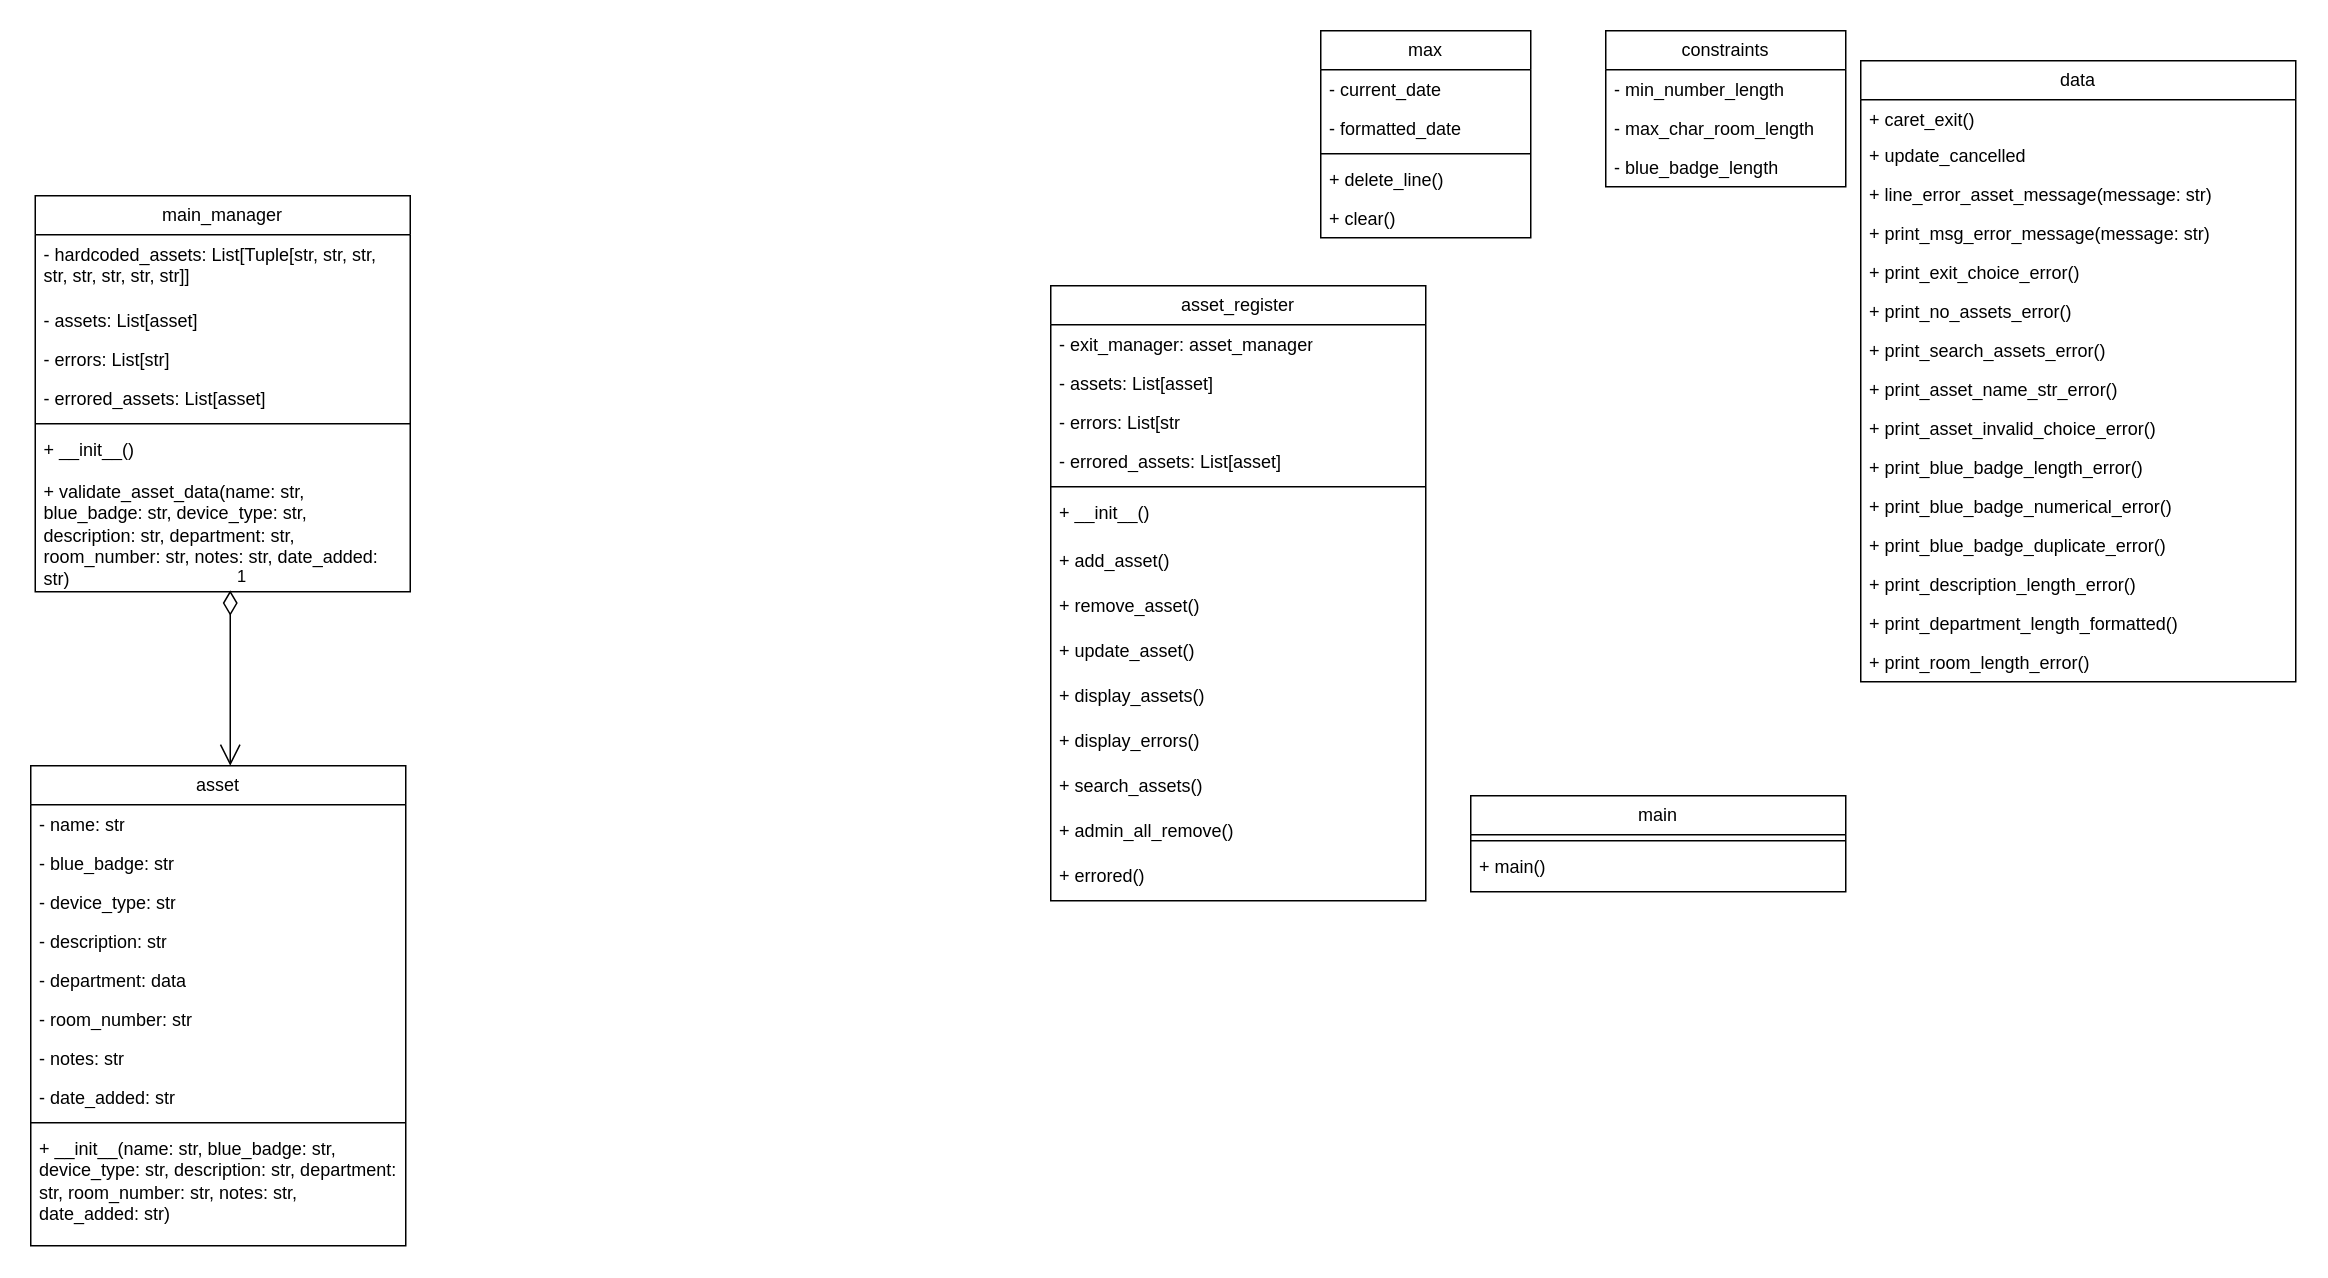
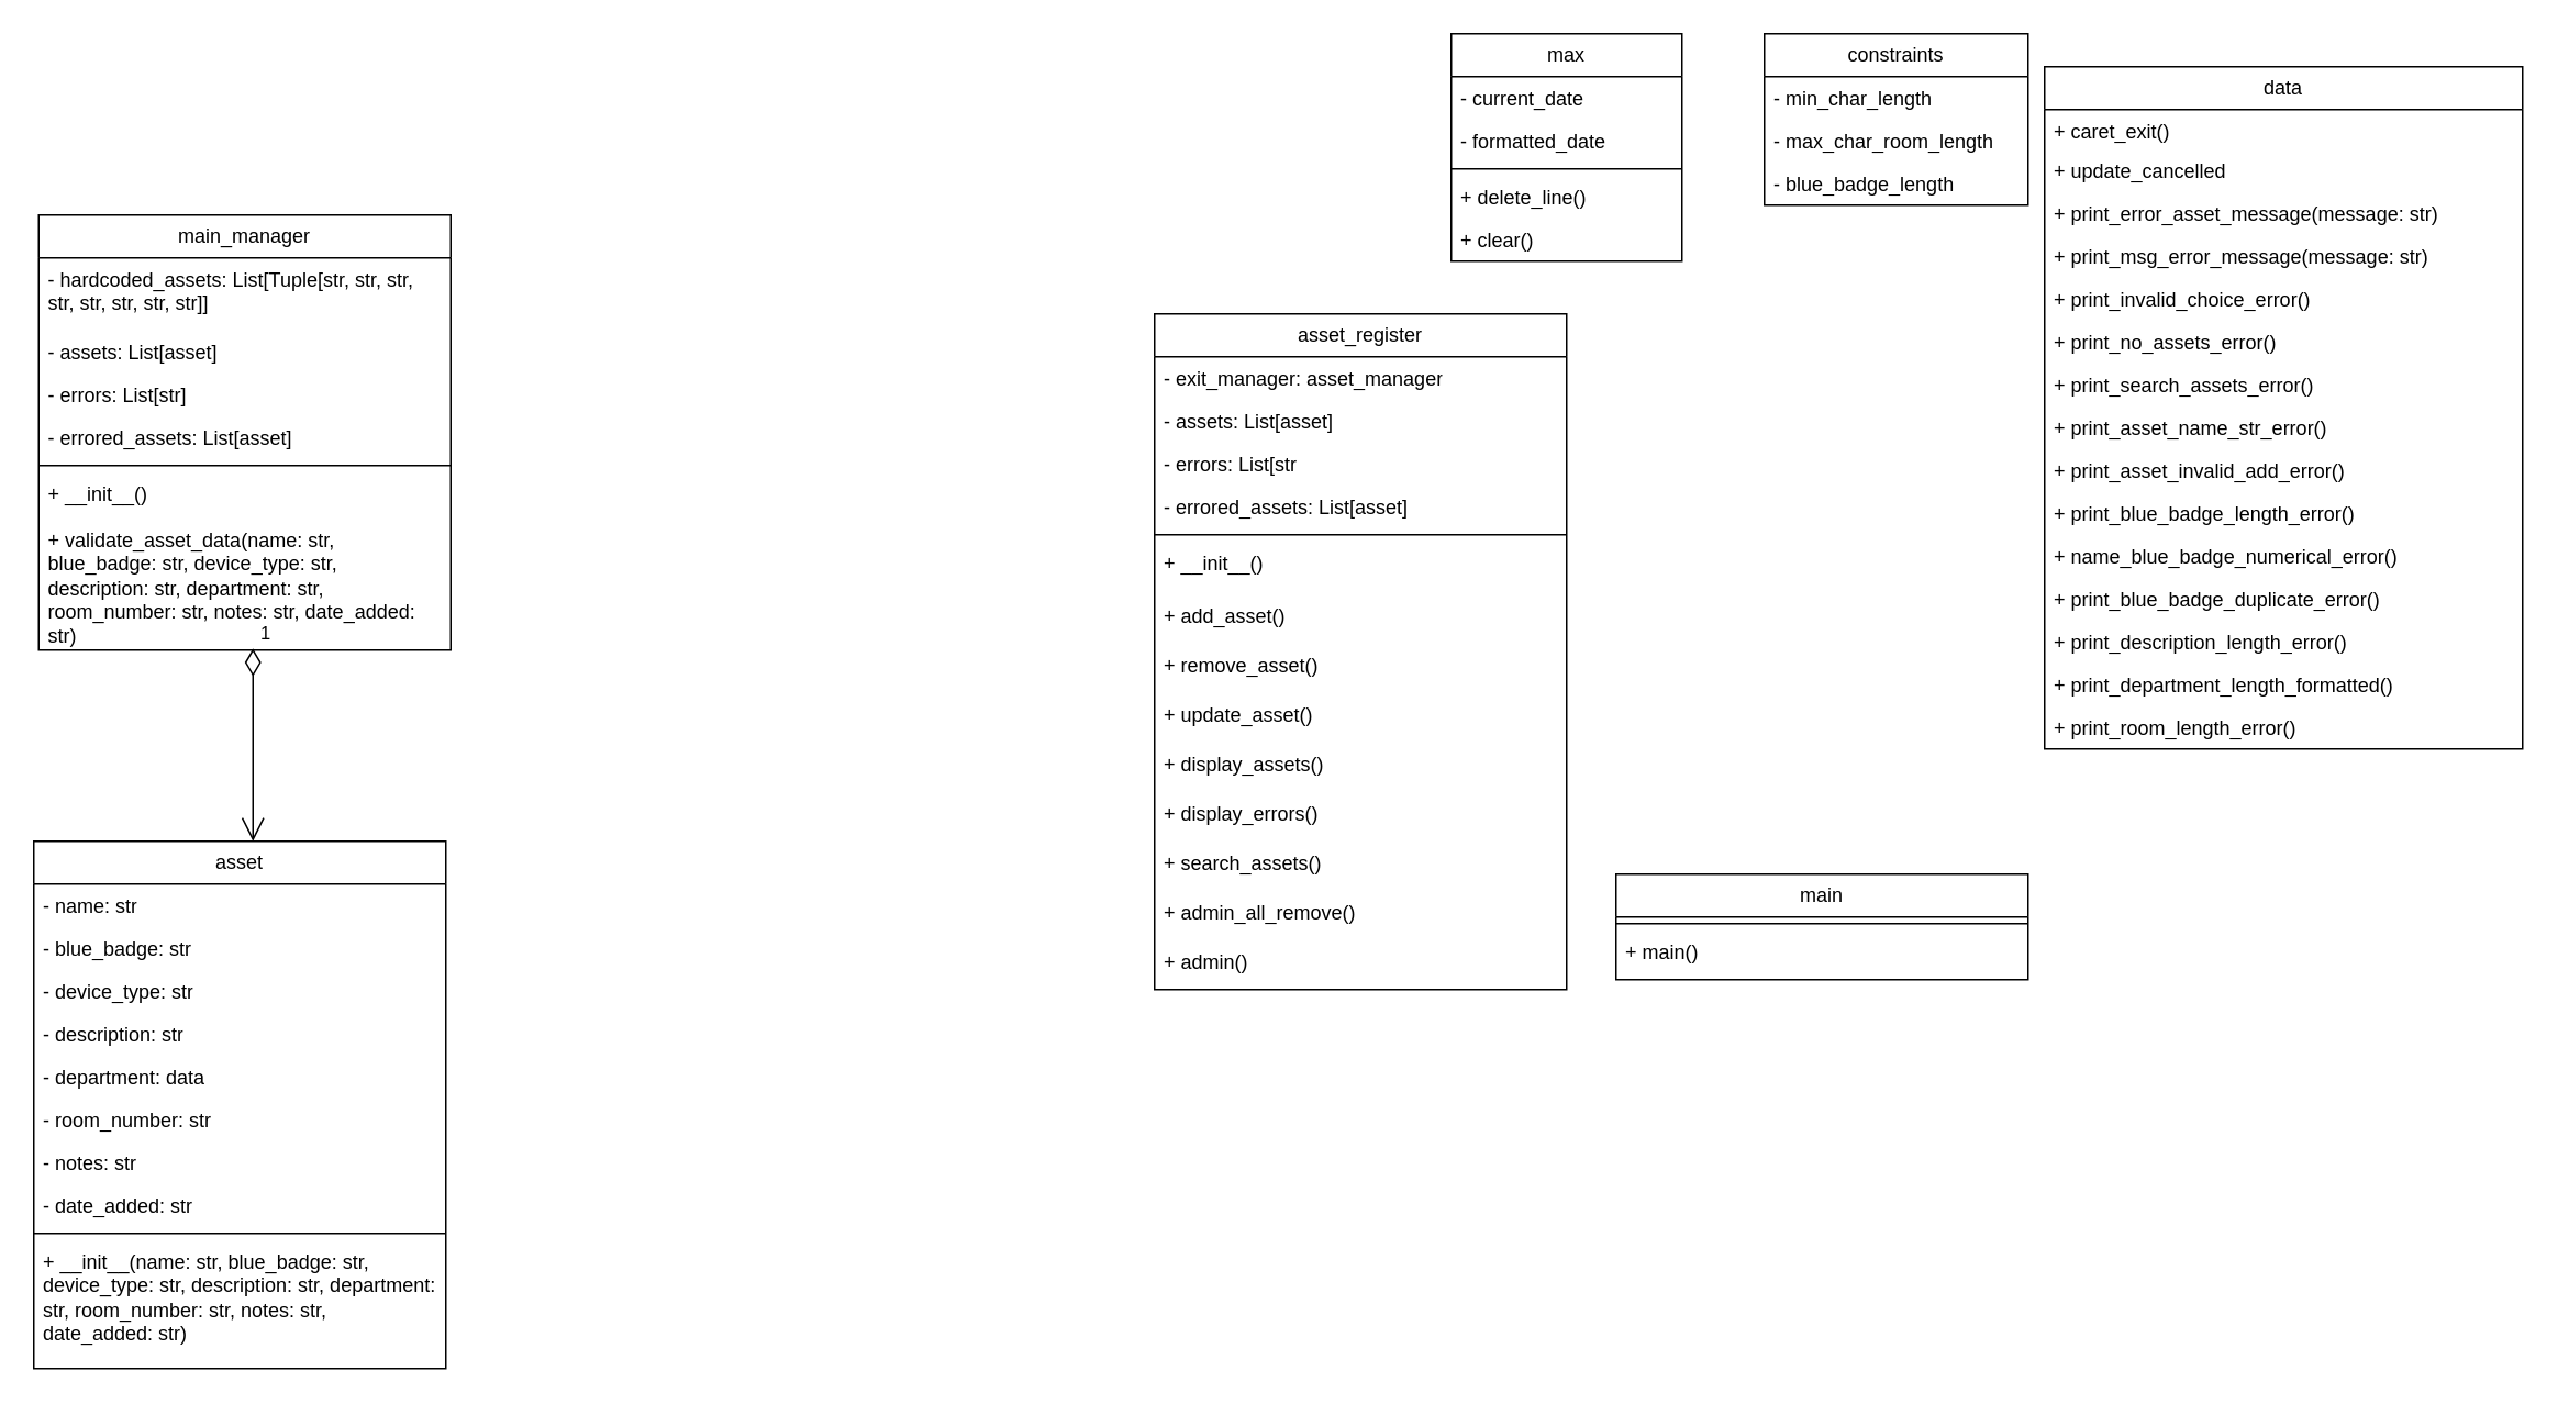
- <mxCell id="9" value="&lt;div&gt;- min_number_length&lt;/div&gt;" style="text;strokeColor=none;fillColor=none;align=left;verticalAlign=top;spacingLeft=4;spacingRight=4;overflow=hidden;rotatable=0;points=[[0,0.5],[1,0.5]];portConstraint=eastwest;whiteSpace=wrap;html=1;" vertex="1" parent="8"><mxGeometry y="26" width="160" height="26" as="geometry" /></mxCell>
+ <mxCell id="9" value="&lt;div&gt;- min_char_length&lt;/div&gt;" style="text;strokeColor=none;fillColor=none;align=left;verticalAlign=top;spacingLeft=4;spacingRight=4;overflow=hidden;rotatable=0;points=[[0,0.5],[1,0.5]];portConstraint=eastwest;whiteSpace=wrap;html=1;" vertex="1" parent="8"><mxGeometry y="26" width="160" height="26" as="geometry" /></mxCell>
- <mxCell id="15" value="+ line_error_asset_message(message: str)" style="text;strokeColor=none;fillColor=none;align=left;verticalAlign=top;spacingLeft=4;spacingRight=4;overflow=hidden;rotatable=0;points=[[0,0.5],[1,0.5]];portConstraint=eastwest;whiteSpace=wrap;html=1;perimeterSpacing=8;" vertex="1" parent="12"><mxGeometry y="76" width="290" height="26" as="geometry" /></mxCell>
+ <mxCell id="15" value="+ print_error_asset_message(message: str)" style="text;strokeColor=none;fillColor=none;align=left;verticalAlign=top;spacingLeft=4;spacingRight=4;overflow=hidden;rotatable=0;points=[[0,0.5],[1,0.5]];portConstraint=eastwest;whiteSpace=wrap;html=1;perimeterSpacing=8;" vertex="1" parent="12"><mxGeometry y="76" width="290" height="26" as="geometry" /></mxCell>
- <mxCell id="17" value="+ print_exit_choice_error()" style="text;strokeColor=none;fillColor=none;align=left;verticalAlign=top;spacingLeft=4;spacingRight=4;overflow=hidden;rotatable=0;points=[[0,0.5],[1,0.5]];portConstraint=eastwest;whiteSpace=wrap;html=1;perimeterSpacing=8;" vertex="1" parent="12"><mxGeometry y="128" width="290" height="26" as="geometry" /></mxCell>
+ <mxCell id="17" value="+ print_invalid_choice_error()" style="text;strokeColor=none;fillColor=none;align=left;verticalAlign=top;spacingLeft=4;spacingRight=4;overflow=hidden;rotatable=0;points=[[0,0.5],[1,0.5]];portConstraint=eastwest;whiteSpace=wrap;html=1;perimeterSpacing=8;" vertex="1" parent="12"><mxGeometry y="128" width="290" height="26" as="geometry" /></mxCell>
- <mxCell id="21" value="+ print_asset_invalid_choice_error() " style="text;strokeColor=none;fillColor=none;align=left;verticalAlign=top;spacingLeft=4;spacingRight=4;overflow=hidden;rotatable=0;points=[[0,0.5],[1,0.5]];portConstraint=eastwest;whiteSpace=wrap;html=1;perimeterSpacing=8;" vertex="1" parent="12"><mxGeometry y="232" width="290" height="26" as="geometry" /></mxCell>
+ <mxCell id="21" value="+ print_asset_invalid_add_error() " style="text;strokeColor=none;fillColor=none;align=left;verticalAlign=top;spacingLeft=4;spacingRight=4;overflow=hidden;rotatable=0;points=[[0,0.5],[1,0.5]];portConstraint=eastwest;whiteSpace=wrap;html=1;perimeterSpacing=8;" vertex="1" parent="12"><mxGeometry y="232" width="290" height="26" as="geometry" /></mxCell>
- <mxCell id="23" value="+ print_blue_badge_numerical_error()" style="text;strokeColor=none;fillColor=none;align=left;verticalAlign=top;spacingLeft=4;spacingRight=4;overflow=hidden;rotatable=0;points=[[0,0.5],[1,0.5]];portConstraint=eastwest;whiteSpace=wrap;html=1;perimeterSpacing=8;" vertex="1" parent="12"><mxGeometry y="284" width="290" height="26" as="geometry" /></mxCell>
+ <mxCell id="23" value="+ name_blue_badge_numerical_error()" style="text;strokeColor=none;fillColor=none;align=left;verticalAlign=top;spacingLeft=4;spacingRight=4;overflow=hidden;rotatable=0;points=[[0,0.5],[1,0.5]];portConstraint=eastwest;whiteSpace=wrap;html=1;perimeterSpacing=8;" vertex="1" parent="12"><mxGeometry y="284" width="290" height="26" as="geometry" /></mxCell>
- <mxCell id="61" value="+ errored()  " style="text;strokeColor=none;fillColor=none;align=left;verticalAlign=top;spacingLeft=4;spacingRight=4;overflow=hidden;rotatable=0;points=[[0,0.5],[1,0.5]];portConstraint=eastwest;whiteSpace=wrap;html=1;glass=0;rounded=0;" vertex="1" parent="47"><mxGeometry y="380" width="250" height="30" as="geometry" /></mxCell>
+ <mxCell id="61" value="+ admin()  " style="text;strokeColor=none;fillColor=none;align=left;verticalAlign=top;spacingLeft=4;spacingRight=4;overflow=hidden;rotatable=0;points=[[0,0.5],[1,0.5]];portConstraint=eastwest;whiteSpace=wrap;html=1;glass=0;rounded=0;" vertex="1" parent="47"><mxGeometry y="380" width="250" height="30" as="geometry" /></mxCell>
